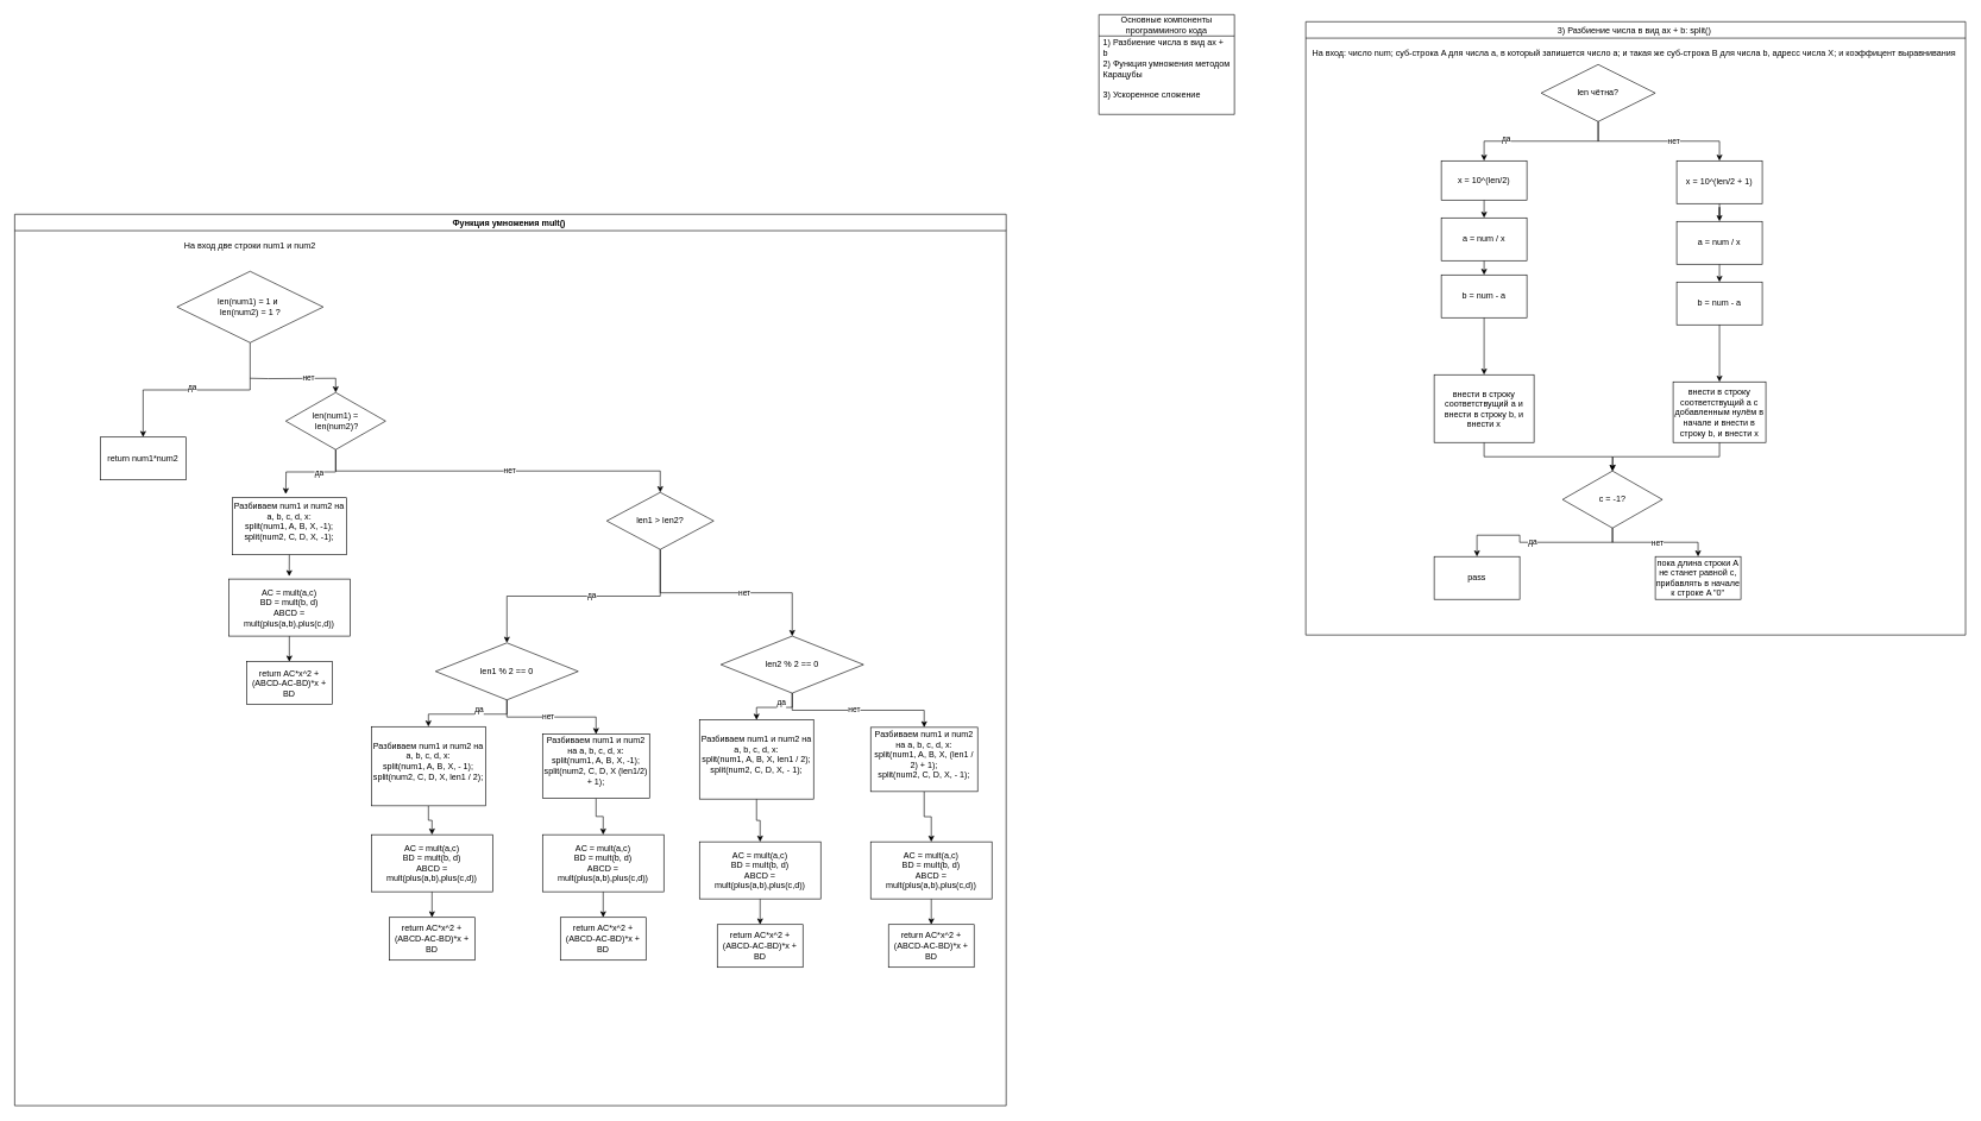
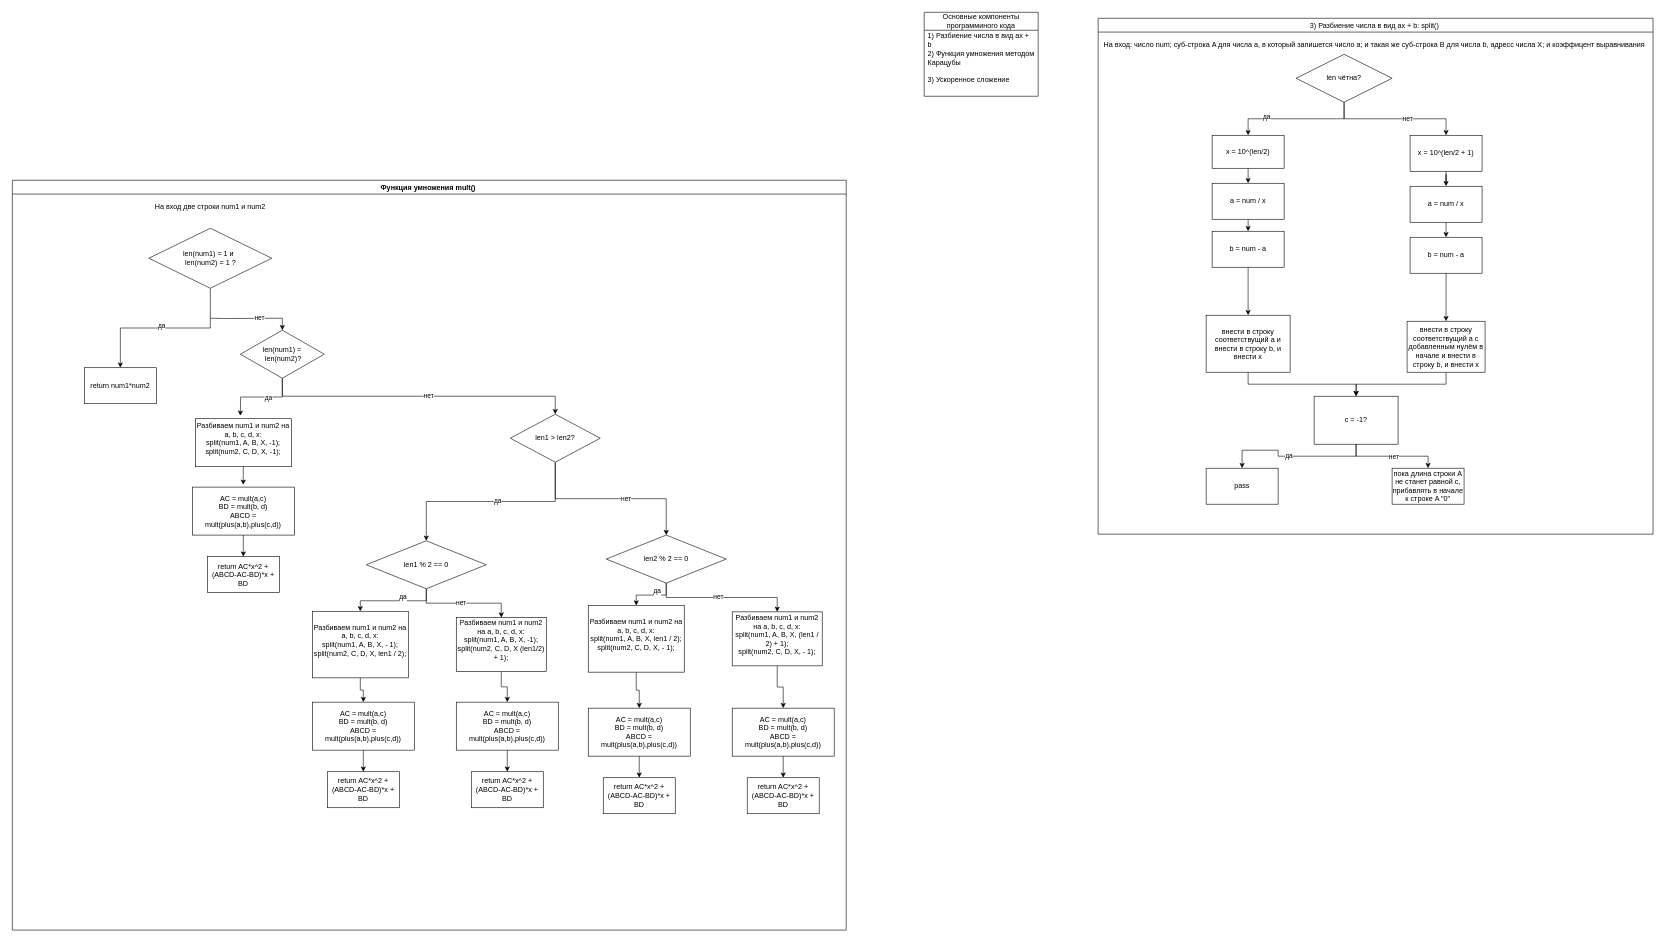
- <mxCell id="29" value="c = -1?" style="rhombus;whiteSpace=wrap;html=1;" parent="6" vertex="1"><mxGeometry x="360" y="630" width="140" height="80" as="geometry" /></mxCell>
+ <mxCell id="29" value="c = -1?" style="whiteSpace=wrap;html=1;rounded=0;" parent="6" vertex="1"><mxGeometry x="360" y="630" width="140" height="80" as="geometry" /></mxCell>
